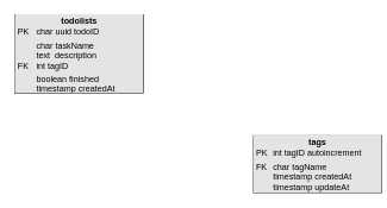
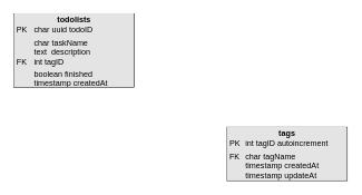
- <mxCell id="3" value="&lt;div style=&quot;box-sizing:border-box;width:100%;background:#e4e4e4;padding:2px;&quot;&gt;&lt;div style=&quot;text-align: center;&quot;&gt;&lt;b&gt;&lt;font color=&quot;#000000&quot;&gt;tags&lt;/font&gt;&lt;/b&gt;&lt;/div&gt;&lt;table style=&quot;background-color: initial; font-size: 1em; width: 100%;&quot; cellpadding=&quot;2&quot; cellspacing=&quot;0&quot;&gt;&lt;tbody&gt;&lt;tr&gt;&lt;td&gt;&lt;font color=&quot;#000000&quot;&gt;PK&lt;/font&gt;&lt;/td&gt;&lt;td&gt;&lt;font color=&quot;#000000&quot;&gt;int tagID autoincrement&lt;/font&gt;&lt;/td&gt;&lt;/tr&gt;&lt;tr&gt;&lt;td&gt;&lt;font color=&quot;#000000&quot;&gt;FK&lt;br&gt;&lt;br&gt;&lt;br&gt;&lt;/font&gt;&lt;/td&gt;&lt;td&gt;&lt;font color=&quot;#000000&quot;&gt;char tagName&lt;br&gt;&lt;/font&gt;&lt;span style=&quot;color: rgb(0, 0, 0);&quot;&gt;timestamp createdAt&lt;/span&gt;&lt;br style=&quot;color: rgb(0, 0, 0);&quot;&gt;&lt;span style=&quot;color: rgb(0, 0, 0);&quot;&gt;timestamp updateAt&amp;nbsp;&lt;/span&gt;&lt;font color=&quot;#000000&quot;&gt;&lt;br&gt;&lt;/font&gt;&lt;/td&gt;&lt;/tr&gt;&lt;tr&gt;&lt;td&gt;&lt;font color=&quot;#000000&quot;&gt;&lt;br&gt;&lt;/font&gt;&lt;/td&gt;&lt;td&gt;&lt;font color=&quot;#000000&quot;&gt;&lt;br&gt;&lt;/font&gt;&lt;/td&gt;&lt;/tr&gt;&lt;/tbody&gt;&lt;/table&gt;&lt;/div&gt;" style="verticalAlign=top;align=left;overflow=fill;html=1;whiteSpace=wrap;" parent="1" vertex="1"><mxGeometry x="354" y="190" width="180" height="80" as="geometry" /></mxCell>
+ <mxCell id="3" value="&lt;div style=&quot;box-sizing:border-box;width:100%;background:#e4e4e4;padding:2px;&quot;&gt;&lt;div style=&quot;text-align: center;&quot;&gt;&lt;b&gt;&lt;font color=&quot;#000000&quot;&gt;tags&lt;/font&gt;&lt;/b&gt;&lt;/div&gt;&lt;table style=&quot;background-color: initial; font-size: 1em; width: 100%;&quot; cellpadding=&quot;2&quot; cellspacing=&quot;0&quot;&gt;&lt;tbody&gt;&lt;tr&gt;&lt;td&gt;&lt;font color=&quot;#000000&quot;&gt;PK&lt;/font&gt;&lt;/td&gt;&lt;td&gt;&lt;font color=&quot;#000000&quot;&gt;int tagID autoincrement&lt;/font&gt;&lt;/td&gt;&lt;/tr&gt;&lt;tr&gt;&lt;td&gt;&lt;font color=&quot;#000000&quot;&gt;FK&lt;br&gt;&lt;br&gt;&lt;br&gt;&lt;/font&gt;&lt;/td&gt;&lt;td&gt;&lt;font color=&quot;#000000&quot;&gt;char tagName&lt;br&gt;&lt;/font&gt;&lt;span style=&quot;color: rgb(0, 0, 0);&quot;&gt;timestamp createdAt&lt;/span&gt;&lt;br style=&quot;color: rgb(0, 0, 0);&quot;&gt;&lt;span style=&quot;color: rgb(0, 0, 0);&quot;&gt;timestamp updateAt&amp;nbsp;&lt;/span&gt;&lt;font color=&quot;#000000&quot;&gt;&lt;br&gt;&lt;/font&gt;&lt;/td&gt;&lt;/tr&gt;&lt;tr&gt;&lt;td&gt;&lt;font color=&quot;#000000&quot;&gt;&lt;br&gt;&lt;/font&gt;&lt;/td&gt;&lt;td&gt;&lt;font color=&quot;#000000&quot;&gt;&lt;br&gt;&lt;/font&gt;&lt;/td&gt;&lt;/tr&gt;&lt;/tbody&gt;&lt;/table&gt;&lt;/div&gt;" style="verticalAlign=top;align=left;overflow=fill;html=1;whiteSpace=wrap;" parent="1" vertex="1"><mxGeometry x="339" y="190" width="180" height="80" as="geometry" /></mxCell>
